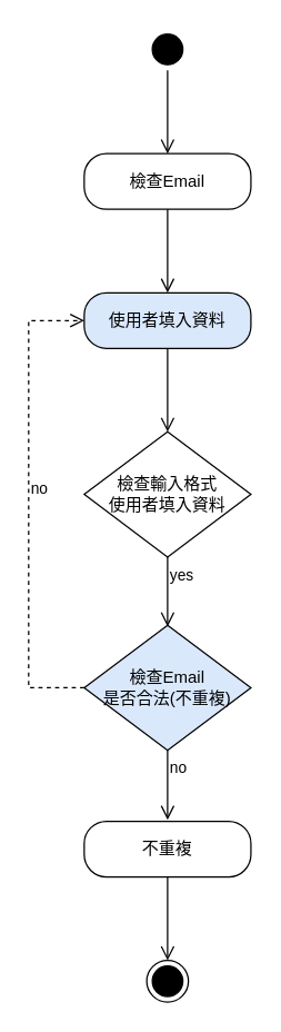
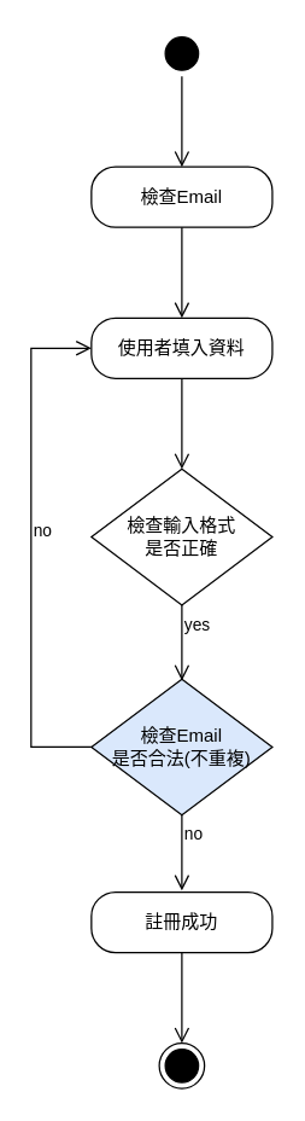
- <mxCell id="6" value="使用者填入資料" style="rounded=1;whiteSpace=wrap;html=1;arcSize=40;fontColor=#000000;fillColor=#dae8fc;strokeColor=#000000;" vertex="1" parent="1"><mxGeometry x="60" y="210" width="120" height="40" as="geometry" /></mxCell>
+ <mxCell id="6" value="使用者填入資料" style="rounded=1;whiteSpace=wrap;html=1;arcSize=40;fontColor=#000000;fillColor=#FFFFFF;strokeColor=#000000;" vertex="1" parent="1"><mxGeometry x="60" y="210" width="120" height="40" as="geometry" /></mxCell>
- <mxCell id="8" value="檢查輸入格式&lt;div&gt;使用者填入資料&lt;/div&gt;" style="rhombus;whiteSpace=wrap;html=1;fontColor=#000000;fillColor=#FFFFFF;strokeColor=#000000;" vertex="1" parent="1"><mxGeometry x="60" y="310" width="120" height="90" as="geometry" /></mxCell>
+ <mxCell id="8" value="檢查輸入格式&lt;div&gt;是否正確&lt;/div&gt;" style="rhombus;whiteSpace=wrap;html=1;fontColor=#000000;fillColor=#FFFFFF;strokeColor=#000000;" vertex="1" parent="1"><mxGeometry x="60" y="310" width="120" height="90" as="geometry" /></mxCell>
- <mxCell id="11" value="no" style="edgeStyle=orthogonalEdgeStyle;html=1;align=left;verticalAlign=bottom;endArrow=open;endSize=8;strokeColor=#000000;rounded=0;entryX=0;entryY=0.5;entryDx=0;entryDy=0;dashed=1;" edge="1" parent="1" source="10" target="6"><mxGeometry x="0.012" relative="1" as="geometry"><mxPoint x="183" y="370" as="targetPoint" /><Array as="points"><mxPoint x="20" y="494" /><mxPoint x="20" y="230" /></Array><mxPoint as="offset" /></mxGeometry></mxCell>
+ <mxCell id="11" value="no" style="edgeStyle=orthogonalEdgeStyle;html=1;align=left;verticalAlign=bottom;endArrow=open;endSize=8;strokeColor=#000000;rounded=0;entryX=0;entryY=0.5;entryDx=0;entryDy=0;" edge="1" parent="1" source="10" target="6"><mxGeometry x="0.012" relative="1" as="geometry"><mxPoint x="183" y="370" as="targetPoint" /><Array as="points"><mxPoint x="20" y="494" /><mxPoint x="20" y="230" /></Array><mxPoint as="offset" /></mxGeometry></mxCell>
- <mxCell id="13" value="不重複" style="rounded=1;whiteSpace=wrap;html=1;arcSize=40;fontColor=#000000;fillColor=#FFFFFF;strokeColor=#000000;" vertex="1" parent="1"><mxGeometry x="60" y="590" width="120" height="40" as="geometry" /></mxCell>
+ <mxCell id="13" value="註冊成功" style="rounded=1;whiteSpace=wrap;html=1;arcSize=40;fontColor=#000000;fillColor=#FFFFFF;strokeColor=#000000;" vertex="1" parent="1"><mxGeometry x="60" y="590" width="120" height="40" as="geometry" /></mxCell>
